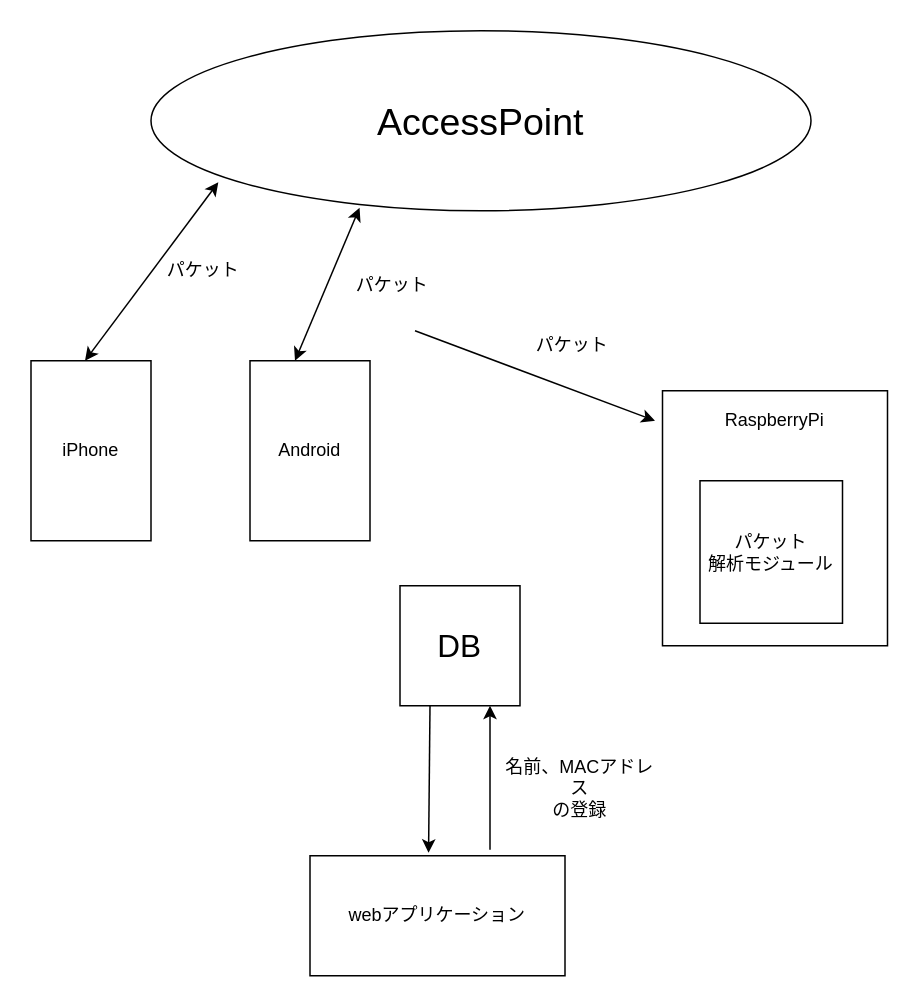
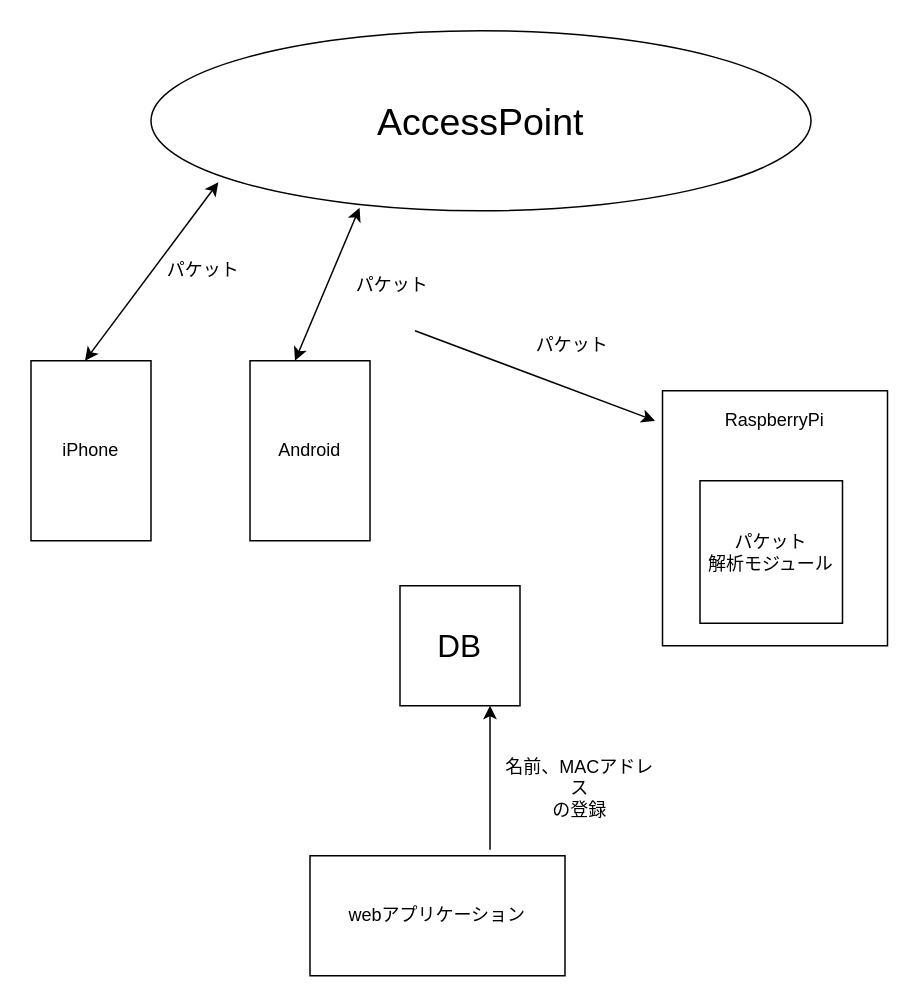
- <mxCell id="15" value="" style="endArrow=classic;html=1;entryX=0.465;entryY=-0.025;entryDx=0;entryDy=0;entryPerimeter=0;exitX=0.25;exitY=1;exitDx=0;exitDy=0;" parent="1" source="18" target="12" edge="1"><mxGeometry width="50" height="50" relative="1" as="geometry"><mxPoint x="272" y="471" as="sourcePoint" /><mxPoint x="566" y="600" as="targetPoint" /></mxGeometry></mxCell>
